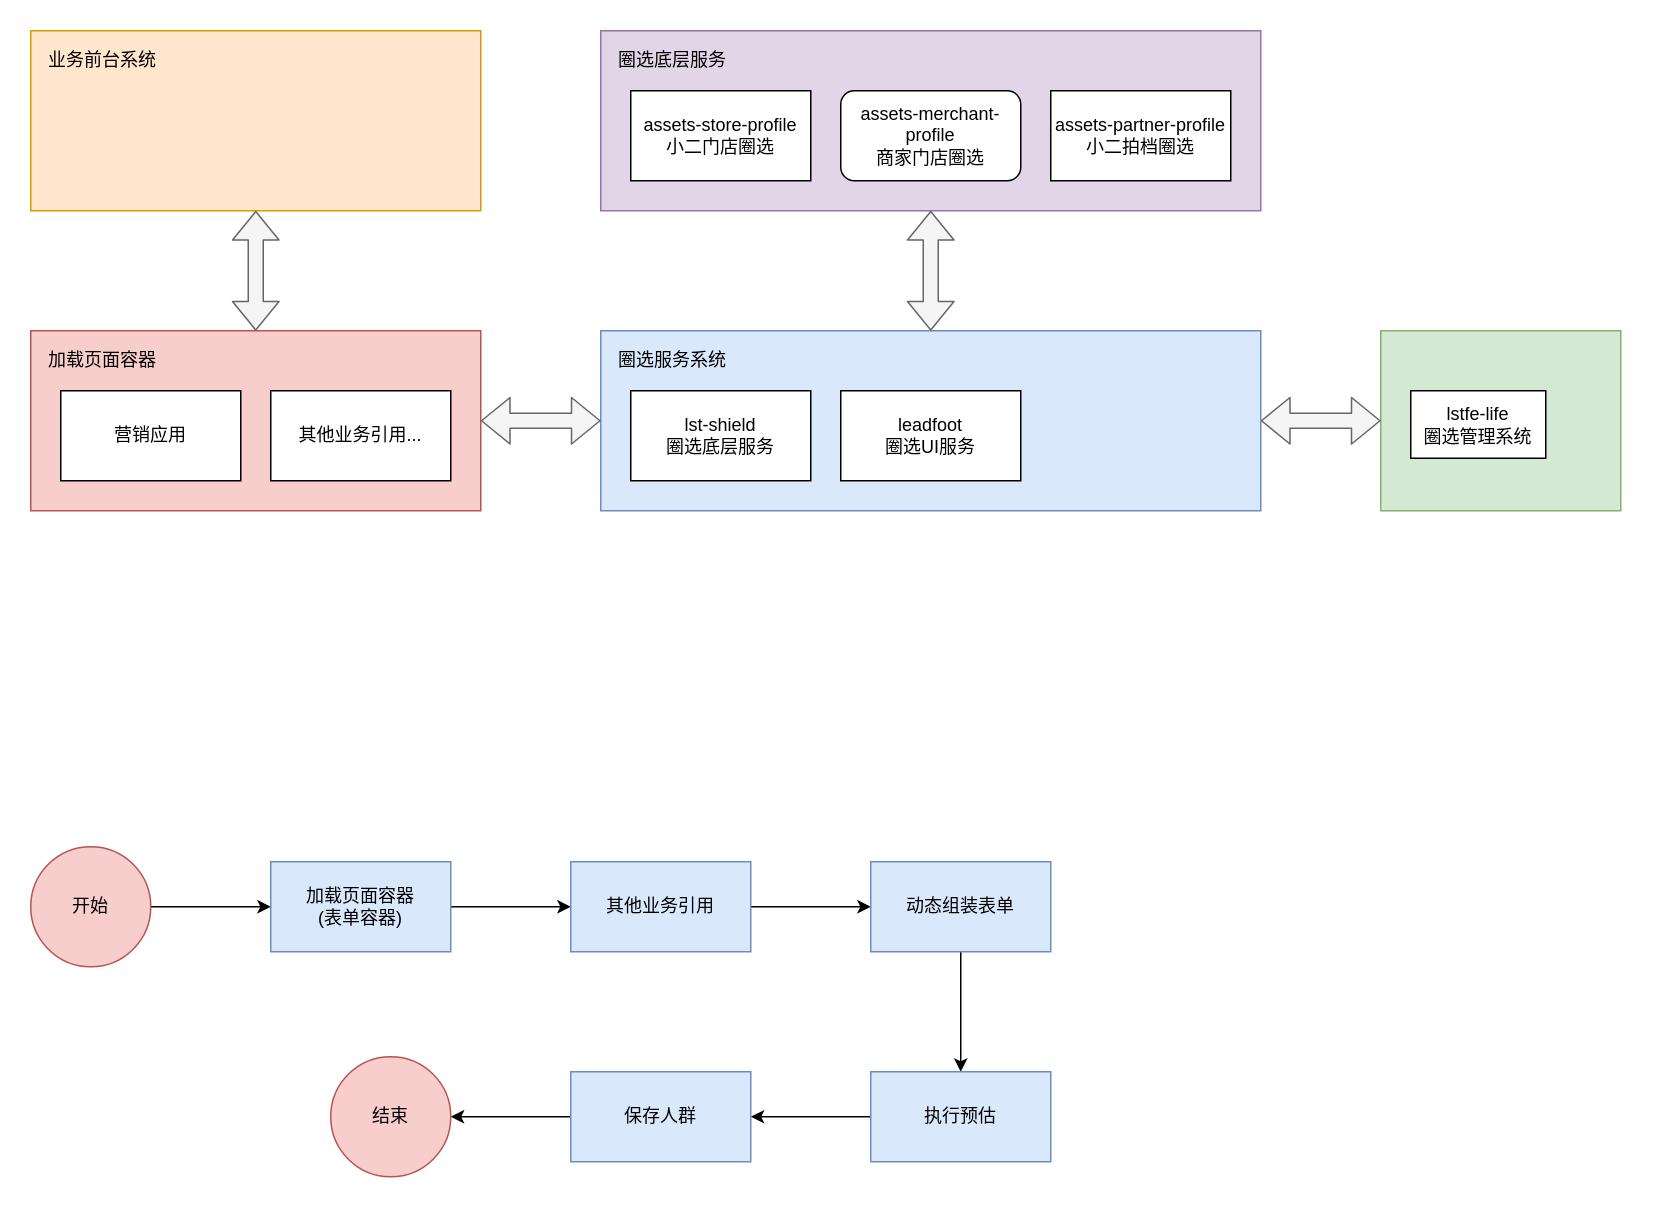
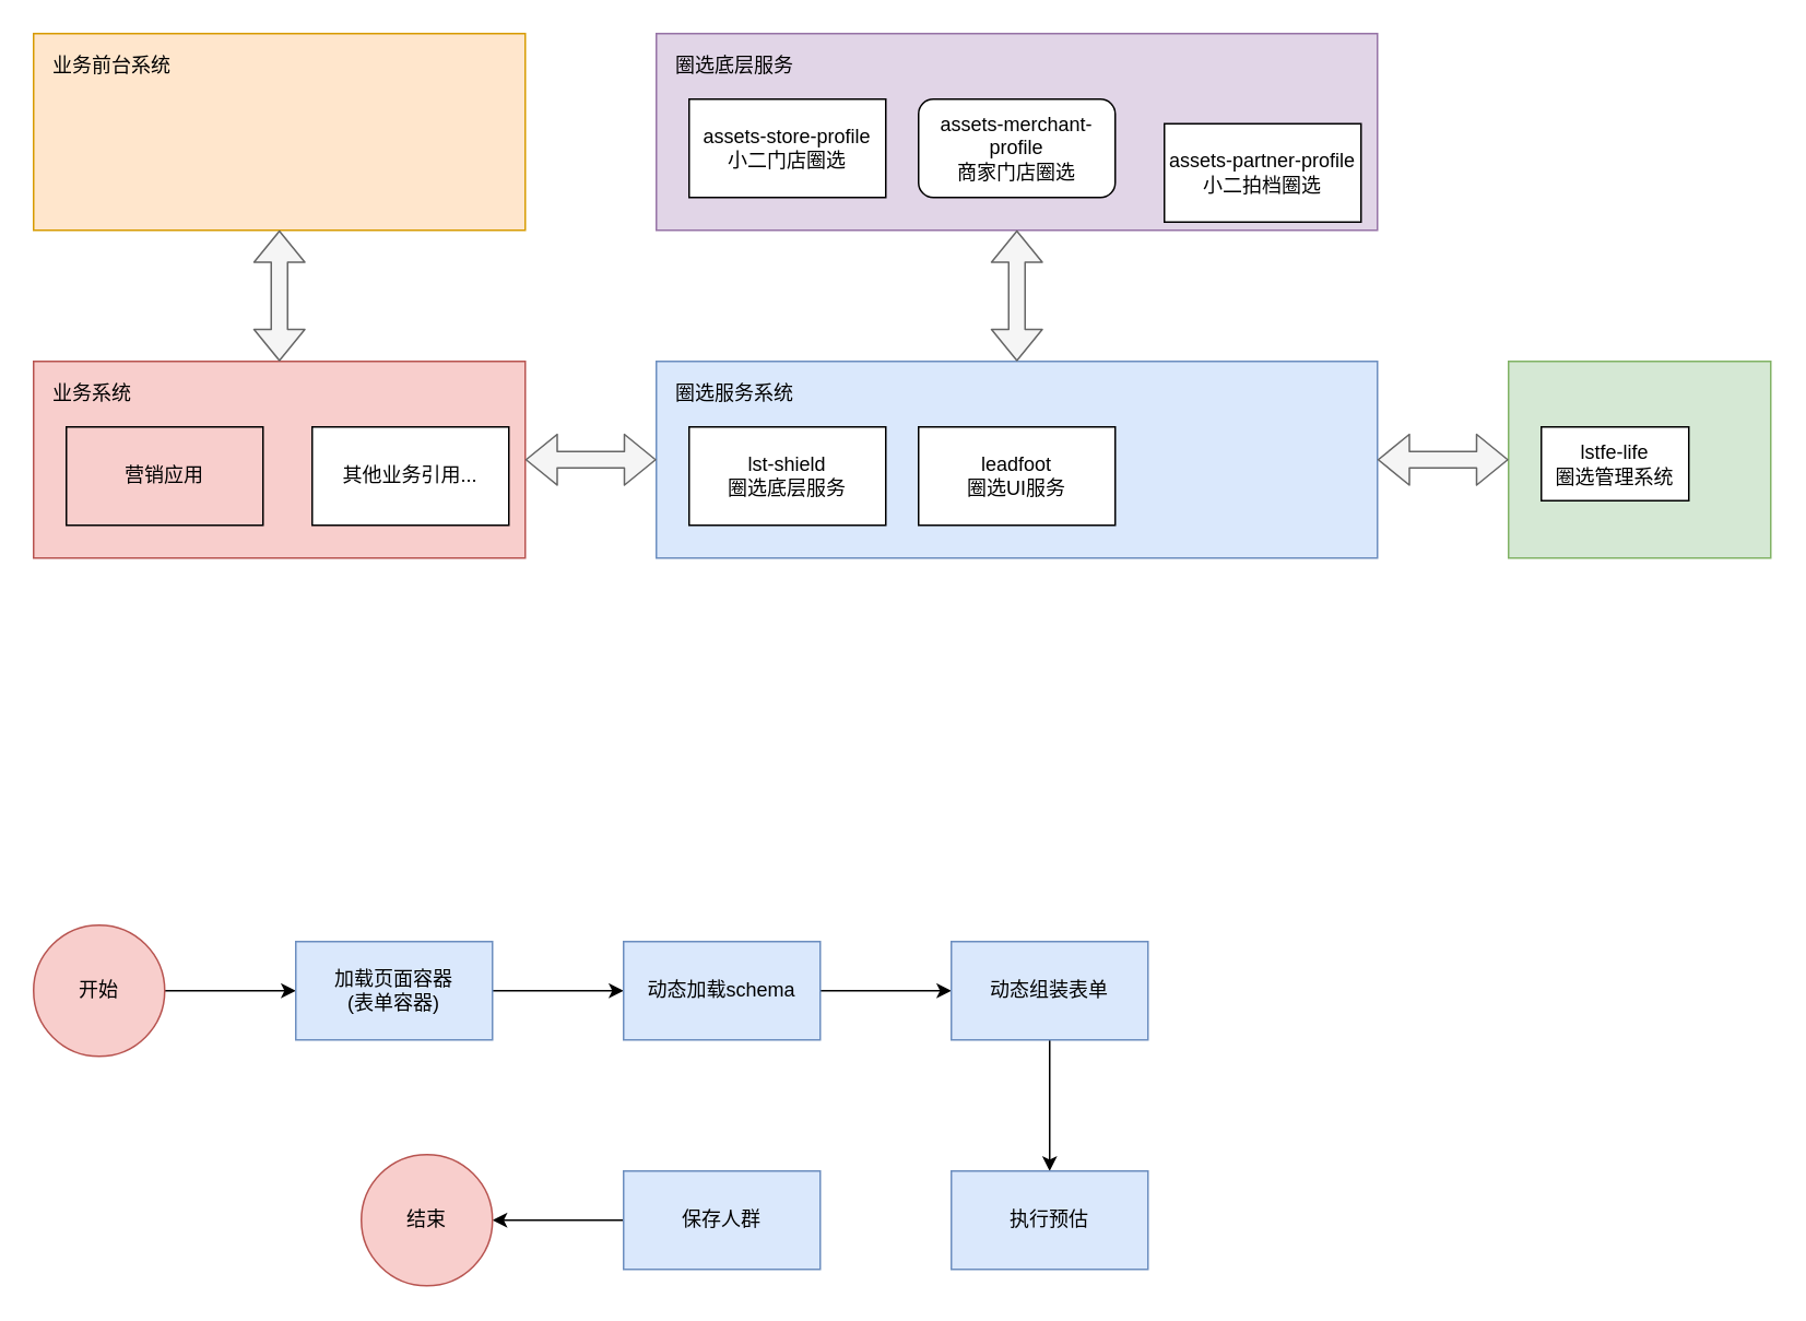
- <mxCell id="6" value="assets-partner-profile&lt;br&gt;小二拍档圈选" style="rounded=0;whiteSpace=wrap;html=1;" vertex="1" parent="1"><mxGeometry x="700" y="60" width="120" height="60" as="geometry" /></mxCell>
+ <mxCell id="6" value="assets-partner-profile&lt;br&gt;小二拍档圈选" style="rounded=0;whiteSpace=wrap;html=1;" vertex="1" parent="1"><mxGeometry x="710" y="75" width="120" height="60" as="geometry" /></mxCell>
- <mxCell id="16" value="加载页面容器" style="text;html=1;strokeColor=none;fillColor=none;align=left;verticalAlign=middle;whiteSpace=wrap;rounded=0;" vertex="1" parent="1"><mxGeometry x="30" y="230" width="120" height="20" as="geometry" /></mxCell>
+ <mxCell id="16" value="业务系统" style="text;html=1;strokeColor=none;fillColor=none;align=left;verticalAlign=middle;whiteSpace=wrap;rounded=0;" vertex="1" parent="1"><mxGeometry x="30" y="230" width="120" height="20" as="geometry" /></mxCell>
- <mxCell id="18" value="营销应用" style="rounded=0;whiteSpace=wrap;html=1;align=center;" vertex="1" parent="1"><mxGeometry x="40" y="260" width="120" height="60" as="geometry" /></mxCell>
+ <mxCell id="18" value="营销应用" style="rounded=0;whiteSpace=wrap;html=1;align=center;fillColor=#f8cecc;" vertex="1" parent="1"><mxGeometry x="40" y="260" width="120" height="60" as="geometry" /></mxCell>
- <mxCell id="19" value="其他业务引用..." style="rounded=0;whiteSpace=wrap;html=1;align=center;" vertex="1" parent="1"><mxGeometry x="180" y="260" width="120" height="60" as="geometry" /></mxCell>
+ <mxCell id="19" value="其他业务引用..." style="rounded=0;whiteSpace=wrap;html=1;align=center;" vertex="1" parent="1"><mxGeometry x="190" y="260" width="120" height="60" as="geometry" /></mxCell>
- <mxCell id="28" value="其他业务引用" style="rounded=0;whiteSpace=wrap;html=1;align=center;fillColor=#dae8fc;strokeColor=#6c8ebf;" vertex="1" parent="1"><mxGeometry x="380" y="574" width="120" height="60" as="geometry" /></mxCell>
+ <mxCell id="28" value="动态加载schema" style="rounded=0;whiteSpace=wrap;html=1;align=center;fillColor=#dae8fc;strokeColor=#6c8ebf;" vertex="1" parent="1"><mxGeometry x="380" y="574" width="120" height="60" as="geometry" /></mxCell>
- <mxCell id="31" value="" style="edgeStyle=orthogonalEdgeStyle;rounded=0;orthogonalLoop=1;jettySize=auto;html=1;" edge="1" parent="1" source="32" target="34"><mxGeometry relative="1" as="geometry" /></mxCell>
